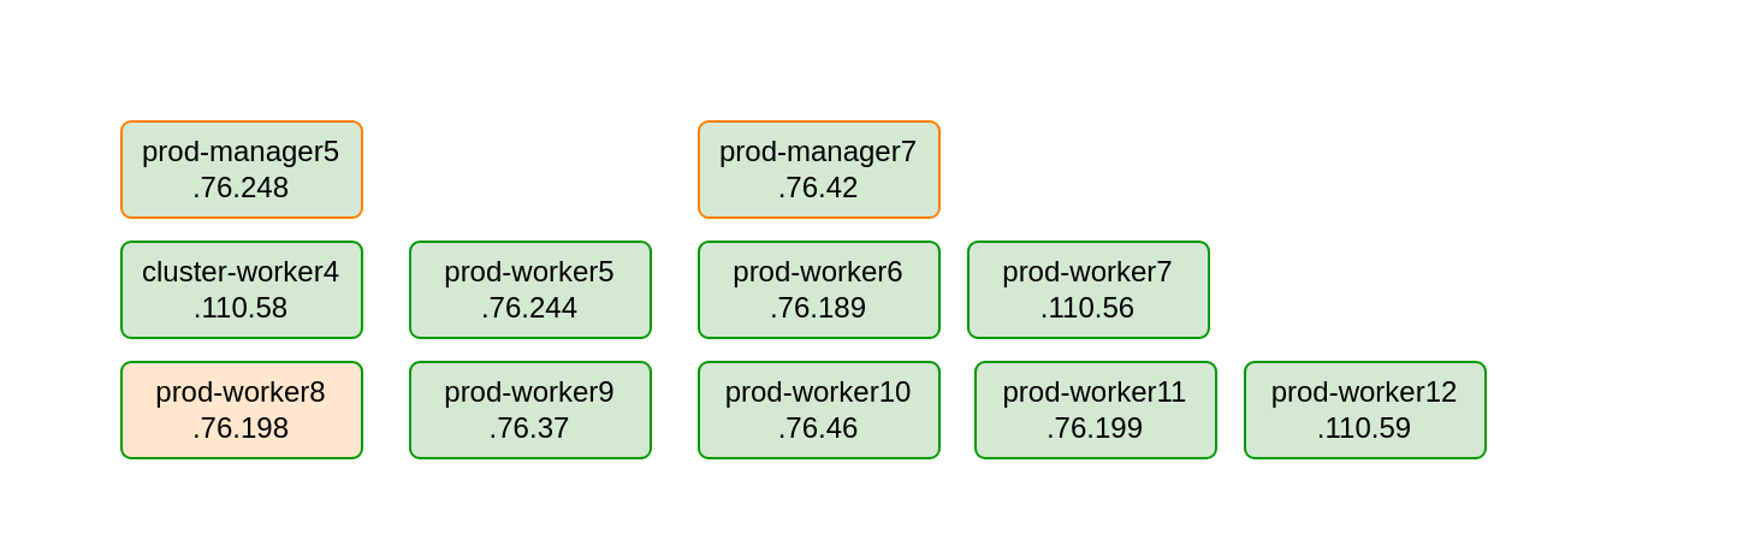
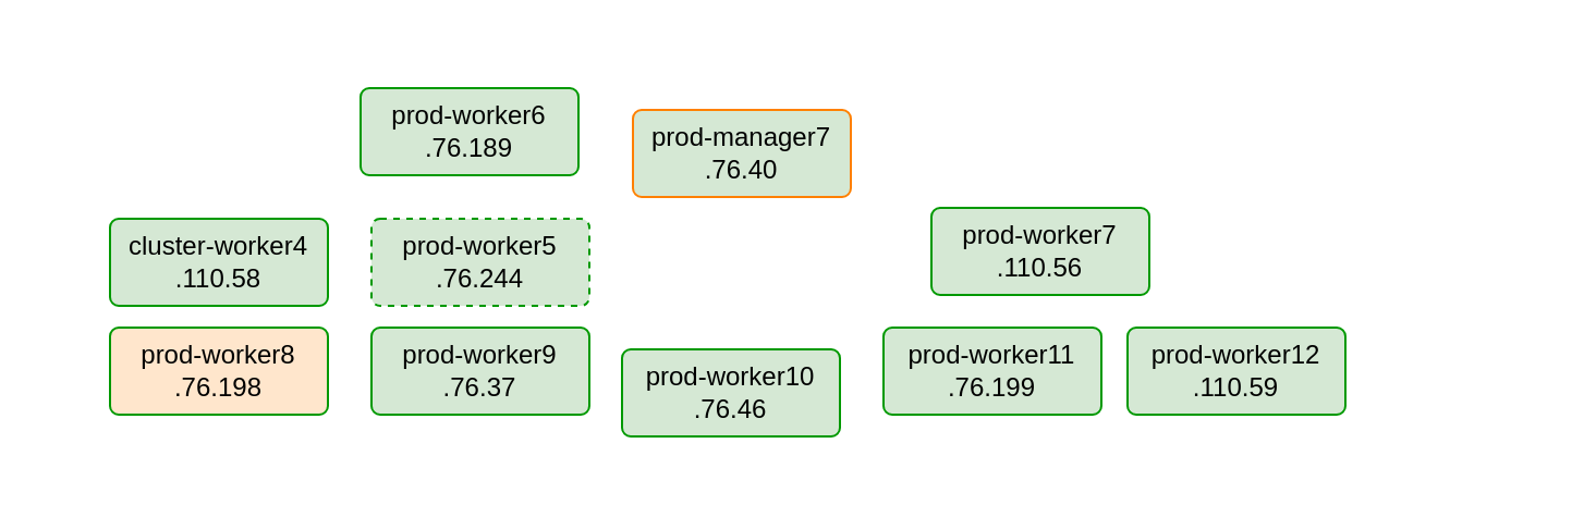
- <mxCell id="3" value="prod-manager5&lt;br&gt;.76.248" style="rounded=1;arcSize=10;whiteSpace=wrap;html=1;align=center;fillColor=#d5e8d4;strokeColor=#FF8000;strokeWidth=1;" vertex="1" parent="1"><mxGeometry x="50" y="50" width="100" height="40" as="geometry" /></mxCell>
- <mxCell id="4" value="prod-manager7&lt;br&gt;.76.42" style="rounded=1;arcSize=10;whiteSpace=wrap;html=1;align=center;fillColor=#d5e8d4;strokeColor=#FF8000;strokeWidth=1;" vertex="1" parent="1"><mxGeometry x="290" y="50" width="100" height="40" as="geometry" /></mxCell>
+ <mxCell id="4" value="prod-manager7&lt;br&gt;.76.40" style="rounded=1;arcSize=10;whiteSpace=wrap;html=1;align=center;fillColor=#d5e8d4;strokeColor=#FF8000;strokeWidth=1;" vertex="1" parent="1"><mxGeometry x="290" y="50" width="100" height="40" as="geometry" /></mxCell>
- <mxCell id="5" value="prod-worker5&lt;br&gt;.76.244" style="rounded=1;arcSize=10;whiteSpace=wrap;html=1;align=center;fillColor=#d5e8d4;strokeColor=#009900;" vertex="1" parent="1"><mxGeometry x="170" y="100" width="100" height="40" as="geometry" /></mxCell>
+ <mxCell id="5" value="prod-worker5&lt;br&gt;.76.244" style="rounded=1;arcSize=10;whiteSpace=wrap;html=1;align=center;fillColor=#d5e8d4;strokeColor=#009900;dashed=1;" vertex="1" parent="1"><mxGeometry x="170" y="100" width="100" height="40" as="geometry" /></mxCell>
- <mxCell id="9" value="prod-worker6&lt;br&gt;.76.189" style="rounded=1;arcSize=10;whiteSpace=wrap;html=1;align=center;fillColor=#d5e8d4;strokeColor=#009900;" vertex="1" parent="1"><mxGeometry x="290" y="100" width="100" height="40" as="geometry" /></mxCell>
+ <mxCell id="9" value="prod-worker6&lt;br&gt;.76.189" style="rounded=1;arcSize=10;whiteSpace=wrap;html=1;align=center;fillColor=#d5e8d4;strokeColor=#009900;" vertex="1" parent="1"><mxGeometry x="165" y="40" width="100" height="40" as="geometry" /></mxCell>
- <mxCell id="6" value="prod-worker7&lt;br&gt;.110.56" style="rounded=1;arcSize=10;whiteSpace=wrap;html=1;align=center;fillColor=#d5e8d4;strokeColor=#009900;" vertex="1" parent="1"><mxGeometry x="402" y="100" width="100" height="40" as="geometry" /></mxCell>
+ <mxCell id="6" value="prod-worker7&lt;br&gt;.110.56" style="rounded=1;arcSize=10;whiteSpace=wrap;html=1;align=center;fillColor=#d5e8d4;strokeColor=#009900;" vertex="1" parent="1"><mxGeometry x="427" y="95" width="100" height="40" as="geometry" /></mxCell>
- <mxCell id="7" value="prod-worker10&lt;br&gt;.76.46" style="rounded=1;arcSize=10;whiteSpace=wrap;html=1;align=center;fillColor=#d5e8d4;strokeColor=#009900;" vertex="1" parent="1"><mxGeometry x="290" y="150" width="100" height="40" as="geometry" /></mxCell>
+ <mxCell id="7" value="prod-worker10&lt;br&gt;.76.46" style="rounded=1;arcSize=10;whiteSpace=wrap;html=1;align=center;fillColor=#d5e8d4;strokeColor=#009900;" vertex="1" parent="1"><mxGeometry x="285" y="160" width="100" height="40" as="geometry" /></mxCell>
